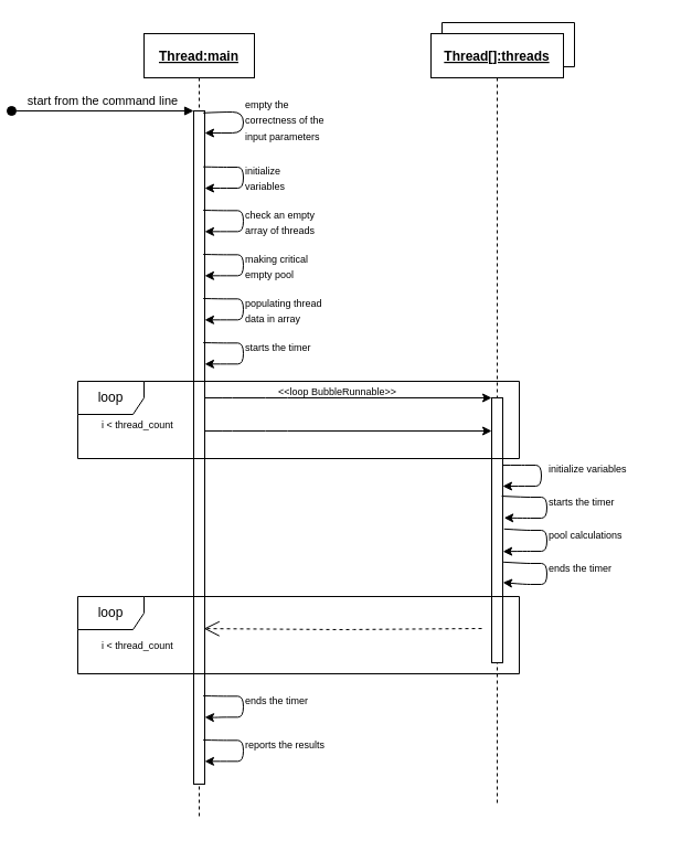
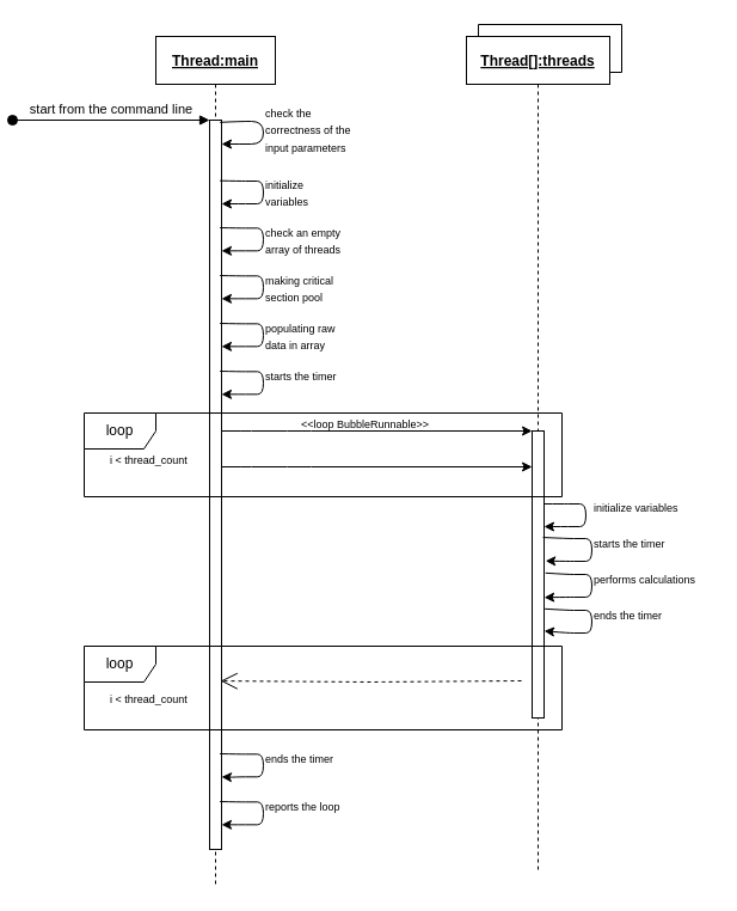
- <mxCell id="12" value="&lt;span style=&quot;color: rgb(0 , 0 , 0) ; font-family: &amp;#34;helvetica&amp;#34; ; font-style: normal ; font-weight: 400 ; letter-spacing: normal ; text-align: center ; text-indent: 0px ; text-transform: none ; word-spacing: 0px ; background-color: rgb(255 , 255 , 255) ; display: inline ; float: none&quot;&gt;&lt;font style=&quot;font-size: 9px&quot;&gt;empty the correctness of the input parameters&lt;/font&gt;&lt;/span&gt;" style="text;whiteSpace=wrap;html=1;" vertex="1" parent="1"><mxGeometry x="170" y="80" width="80" height="60" as="geometry" /></mxCell>
+ <mxCell id="12" value="&lt;span style=&quot;color: rgb(0 , 0 , 0) ; font-family: &amp;#34;helvetica&amp;#34; ; font-style: normal ; font-weight: 400 ; letter-spacing: normal ; text-align: center ; text-indent: 0px ; text-transform: none ; word-spacing: 0px ; background-color: rgb(255 , 255 , 255) ; display: inline ; float: none&quot;&gt;&lt;font style=&quot;font-size: 9px&quot;&gt;check the correctness of the input parameters&lt;/font&gt;&lt;/span&gt;" style="text;whiteSpace=wrap;html=1;" vertex="1" parent="1"><mxGeometry x="170" y="80" width="80" height="60" as="geometry" /></mxCell>
- <mxCell id="18" value="&lt;font style=&quot;font-size: 9px&quot;&gt;making critical empty pool&lt;/font&gt;" style="text;whiteSpace=wrap;html=1;" vertex="1" parent="1"><mxGeometry x="170" y="220" width="80" height="50" as="geometry" /></mxCell>
+ <mxCell id="18" value="&lt;font style=&quot;font-size: 9px&quot;&gt;making critical section pool&lt;/font&gt;" style="text;whiteSpace=wrap;html=1;" vertex="1" parent="1"><mxGeometry x="170" y="220" width="80" height="50" as="geometry" /></mxCell>
- <mxCell id="20" value="&lt;font style=&quot;font-size: 9px&quot;&gt;populating thread data in array&lt;/font&gt;" style="text;whiteSpace=wrap;html=1;" vertex="1" parent="1"><mxGeometry x="170" y="260" width="80" height="50" as="geometry" /></mxCell>
+ <mxCell id="20" value="&lt;font style=&quot;font-size: 9px&quot;&gt;populating raw data in array&lt;/font&gt;" style="text;whiteSpace=wrap;html=1;" vertex="1" parent="1"><mxGeometry x="170" y="260" width="80" height="50" as="geometry" /></mxCell>
- <mxCell id="30" value="&lt;font style=&quot;font-size: 9px&quot;&gt;pool calculations&lt;/font&gt;" style="text;whiteSpace=wrap;html=1;" vertex="1" parent="1"><mxGeometry x="445" y="470" width="100" height="30" as="geometry" /></mxCell>
+ <mxCell id="30" value="&lt;font style=&quot;font-size: 9px&quot;&gt;performs calculations&lt;/font&gt;" style="text;whiteSpace=wrap;html=1;" vertex="1" parent="1"><mxGeometry x="445" y="470" width="100" height="30" as="geometry" /></mxCell>
- <mxCell id="38" value="&lt;font style=&quot;font-size: 9px&quot;&gt;reports the results&lt;/font&gt;" style="text;whiteSpace=wrap;html=1;" vertex="1" parent="1"><mxGeometry x="170" y="660" width="80" height="30" as="geometry" /></mxCell>
+ <mxCell id="38" value="&lt;font style=&quot;font-size: 9px&quot;&gt;reports the loop&lt;/font&gt;" style="text;whiteSpace=wrap;html=1;" vertex="1" parent="1"><mxGeometry x="170" y="660" width="80" height="30" as="geometry" /></mxCell>
